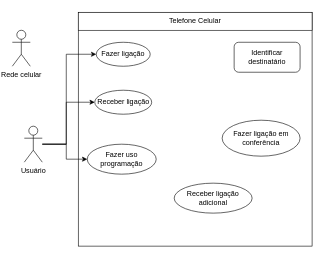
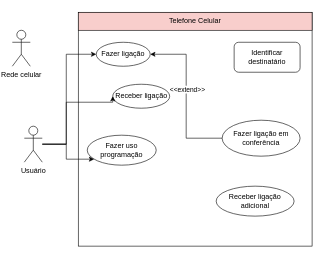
- <mxCell id="3" value="Telefone Celular" style="rounded=0;whiteSpace=wrap;html=1;" vertex="1" parent="1"><mxGeometry x="130" y="20" width="390" height="30" as="geometry" /></mxCell>
+ <mxCell id="3" value="Telefone Celular" style="rounded=0;whiteSpace=wrap;html=1;fillColor=#f8cecc;" vertex="1" parent="1"><mxGeometry x="130" y="20" width="390" height="30" as="geometry" /></mxCell>
+ <mxCell id="8" style="edgeStyle=orthogonalEdgeStyle;rounded=0;orthogonalLoop=1;jettySize=auto;html=1;entryX=1;entryY=0.5;entryDx=0;entryDy=0;" edge="1" parent="1" source="10" target="4"><mxGeometry relative="1" as="geometry" /></mxCell>
+ <mxCell id="9" value="&amp;lt;&amp;lt;extend&amp;gt;&amp;gt;" style="edgeLabel;html=1;align=center;verticalAlign=middle;resizable=0;points=[];" vertex="1" connectable="0" parent="8"><mxGeometry x="0.094" y="-1" relative="1" as="geometry"><mxPoint as="offset" /></mxGeometry></mxCell>
- <mxCell id="5" value="Receber ligação" style="ellipse;whiteSpace=wrap;html=1;" vertex="1" parent="1"><mxGeometry x="157.5" y="150" width="95" height="40" as="geometry" /></mxCell>
+ <mxCell id="5" value="Receber ligação" style="ellipse;whiteSpace=wrap;html=1;" vertex="1" parent="1"><mxGeometry x="187.5" y="140" width="95" height="40" as="geometry" /></mxCell>
- <mxCell id="6" value="Fazer uso programação" style="ellipse;whiteSpace=wrap;html=1;" vertex="1" parent="1"><mxGeometry x="145" y="240" width="115" height="50" as="geometry" /></mxCell>
+ <mxCell id="6" value="Fazer uso programação" style="ellipse;whiteSpace=wrap;html=1;" vertex="1" parent="1"><mxGeometry x="145" y="225" width="115" height="50" as="geometry" /></mxCell>
- <mxCell id="11" value="Receber ligação adicional" style="ellipse;whiteSpace=wrap;html=1;" vertex="1" parent="1"><mxGeometry x="290" y="305" width="130" height="50" as="geometry" /></mxCell>
+ <mxCell id="11" value="Receber ligação adicional" style="ellipse;whiteSpace=wrap;html=1;" vertex="1" parent="1"><mxGeometry x="360" y="310" width="130" height="50" as="geometry" /></mxCell>
